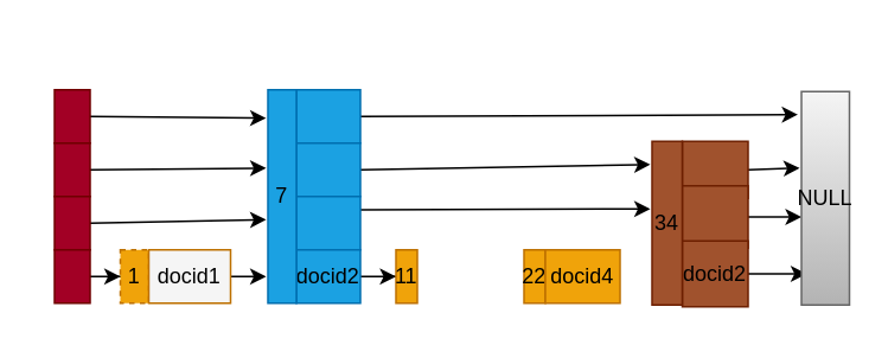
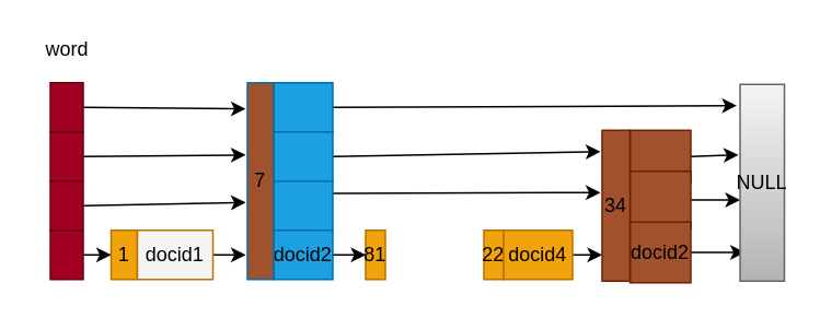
+ <mxCell id="34" value="word" style="text;html=1;align=center;verticalAlign=middle;resizable=0;points=[];autosize=1;" vertex="1" parent="1"><mxGeometry x="20" y="20" width="40" height="20" as="geometry" /></mxCell>
- <mxCell id="21" value="7" style="rounded=0;whiteSpace=wrap;html=1;fillColor=#1ba1e2;strokeColor=#006EAF;" vertex="1" parent="1"><mxGeometry x="150" y="50" width="16" height="120" as="geometry" /></mxCell>
+ <mxCell id="21" value="7" style="rounded=0;whiteSpace=wrap;html=1;fillColor=#a0522d;strokeColor=#006EAF;" vertex="1" parent="1"><mxGeometry x="150" y="50" width="16" height="120" as="geometry" /></mxCell>
- <mxCell id="10" value="1" style="rounded=0;whiteSpace=wrap;html=1;fillColor=#f0a30a;strokeColor=#BD7000;dashed=1;" vertex="1" parent="1"><mxGeometry x="67" y="140" width="16" height="30" as="geometry" /></mxCell>
+ <mxCell id="10" value="1" style="rounded=0;whiteSpace=wrap;html=1;fillColor=#f0a30a;strokeColor=#BD7000;" vertex="1" parent="1"><mxGeometry x="67" y="140" width="16" height="30" as="geometry" /></mxCell>
- <mxCell id="22" value="11" style="rounded=0;whiteSpace=wrap;html=1;fillColor=#f0a30a;strokeColor=#BD7000;" vertex="1" parent="1"><mxGeometry x="222" y="140" width="12" height="30" as="geometry" /></mxCell>
+ <mxCell id="22" value="81" style="rounded=0;whiteSpace=wrap;html=1;fillColor=#f0a30a;strokeColor=#BD7000;" vertex="1" parent="1"><mxGeometry x="222" y="140" width="12" height="30" as="geometry" /></mxCell>
+ <mxCell id="24" value="" style="edgeStyle=orthogonalEdgeStyle;rounded=0;orthogonalLoop=1;jettySize=auto;html=1;" edge="1" parent="1" source="25" target="32"><mxGeometry relative="1" as="geometry"><Array as="points"><mxPoint x="380" y="155" /><mxPoint x="380" y="155" /></Array></mxGeometry></mxCell>
